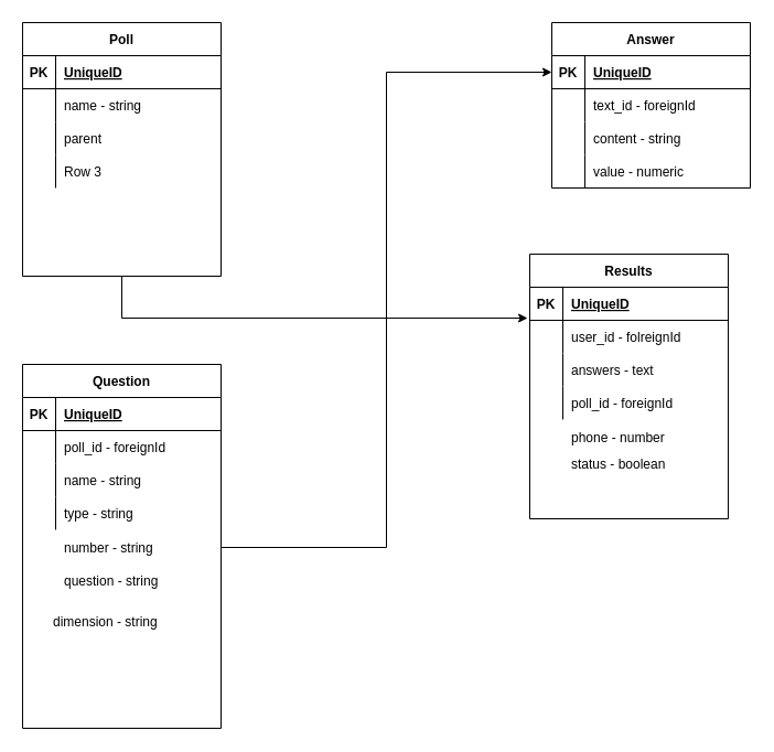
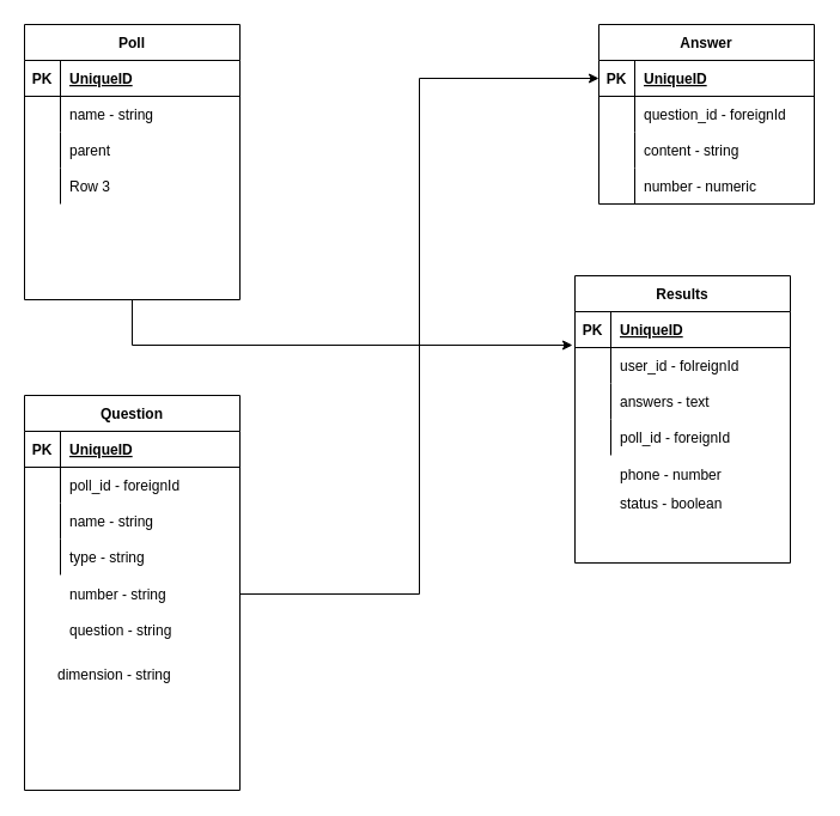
- <mxCell id="41" value="text_id - foreignId" style="shape=partialRectangle;connectable=0;fillColor=none;top=0;left=0;bottom=0;right=0;align=left;spacingLeft=6;overflow=hidden;" parent="39" vertex="1"><mxGeometry x="30" width="150" height="30" as="geometry"><mxRectangle width="150" height="30" as="alternateBounds" /></mxGeometry></mxCell>
+ <mxCell id="41" value="question_id - foreignId" style="shape=partialRectangle;connectable=0;fillColor=none;top=0;left=0;bottom=0;right=0;align=left;spacingLeft=6;overflow=hidden;" parent="39" vertex="1"><mxGeometry x="30" width="150" height="30" as="geometry"><mxRectangle width="150" height="30" as="alternateBounds" /></mxGeometry></mxCell>
- <mxCell id="47" value="value - numeric" style="shape=partialRectangle;connectable=0;fillColor=none;top=0;left=0;bottom=0;right=0;align=left;spacingLeft=6;overflow=hidden;" parent="45" vertex="1"><mxGeometry x="30" width="150" height="30" as="geometry"><mxRectangle width="150" height="30" as="alternateBounds" /></mxGeometry></mxCell>
+ <mxCell id="47" value="number - numeric" style="shape=partialRectangle;connectable=0;fillColor=none;top=0;left=0;bottom=0;right=0;align=left;spacingLeft=6;overflow=hidden;" parent="45" vertex="1"><mxGeometry x="30" width="150" height="30" as="geometry"><mxRectangle width="150" height="30" as="alternateBounds" /></mxGeometry></mxCell>
